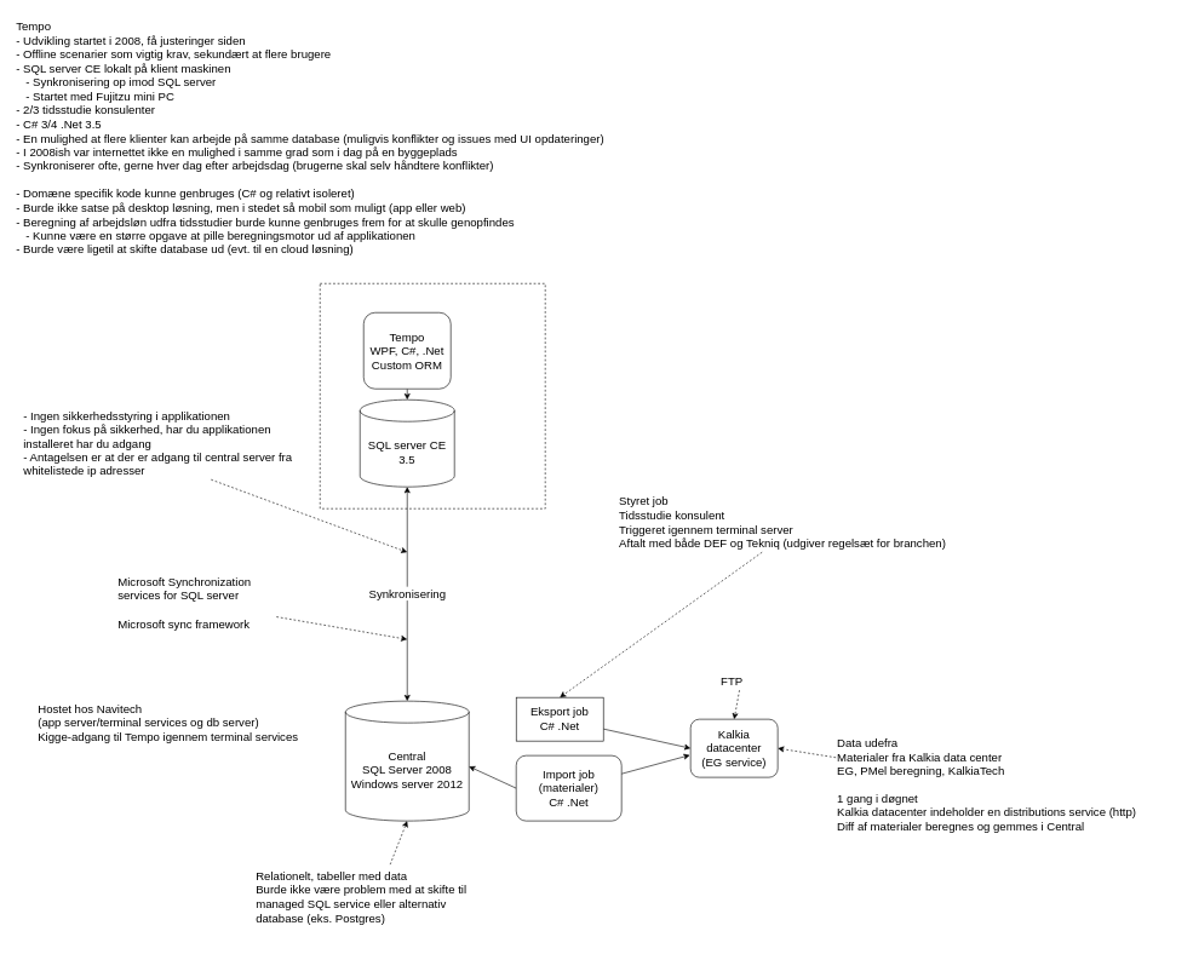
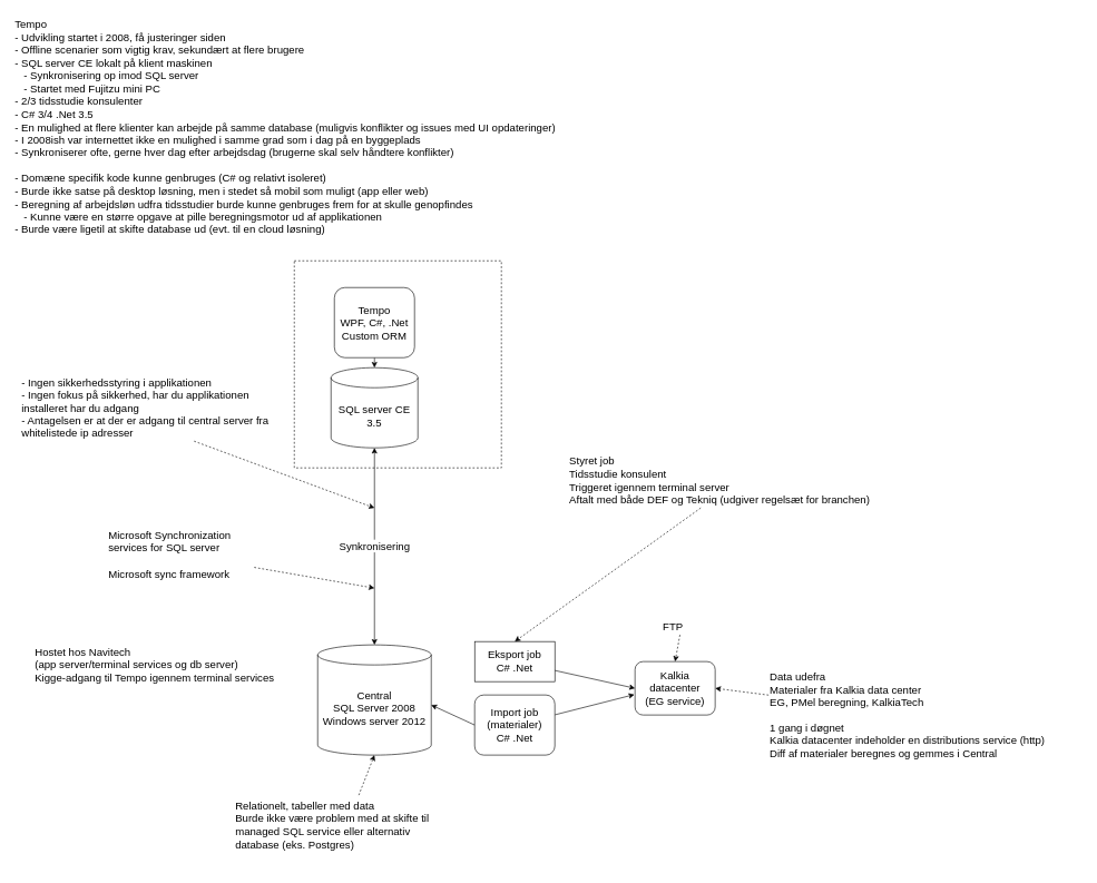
- <mxCell id="14" value="Data udefra&lt;br&gt;Materialer fra Kalkia data center&lt;br&gt;EG, PMel beregning, KalkiaTech&lt;br&gt;&lt;br&gt;1 gang i døgnet&lt;br&gt;Kalkia datacenter indeholder en distributions service (http)&lt;br&gt;Diff af materialer beregnes og gemmes i Central" style="text;html=1;strokeColor=none;fillColor=none;align=left;verticalAlign=middle;whiteSpace=wrap;rounded=0;fontSize=16;" parent="1" vertex="1"><mxGeometry x="1150" y="1000" width="470" height="160" as="geometry" /></mxCell>
+ <mxCell id="14" value="Data udefra&lt;br&gt;Materialer fra Kalkia data center&lt;br&gt;EG, PMel beregning, KalkiaTech&lt;br&gt;&lt;br&gt;1 gang i døgnet&lt;br&gt;Kalkia datacenter indeholder en distributions service (http)&lt;br&gt;Diff af materialer beregnes og gemmes i Central" style="text;html=1;strokeColor=none;fillColor=none;align=left;verticalAlign=middle;whiteSpace=wrap;rounded=0;fontSize=16;" parent="1" vertex="1"><mxGeometry x="1150" y="990" width="470" height="160" as="geometry" /></mxCell>
- <mxCell id="17" value="Import job&lt;br&gt;(materialer)&lt;br&gt;C# .Net" style="rounded=1;whiteSpace=wrap;html=1;fontSize=16;align=center;" parent="1" vertex="1"><mxGeometry x="710" y="1040" width="145" height="90" as="geometry" /></mxCell>
+ <mxCell id="17" value="Import job&lt;br&gt;(materialer)&lt;br&gt;C# .Net" style="rounded=1;whiteSpace=wrap;html=1;fontSize=16;align=center;" parent="1" vertex="1"><mxGeometry x="710" y="1040" width="120" height="90" as="geometry" /></mxCell>
